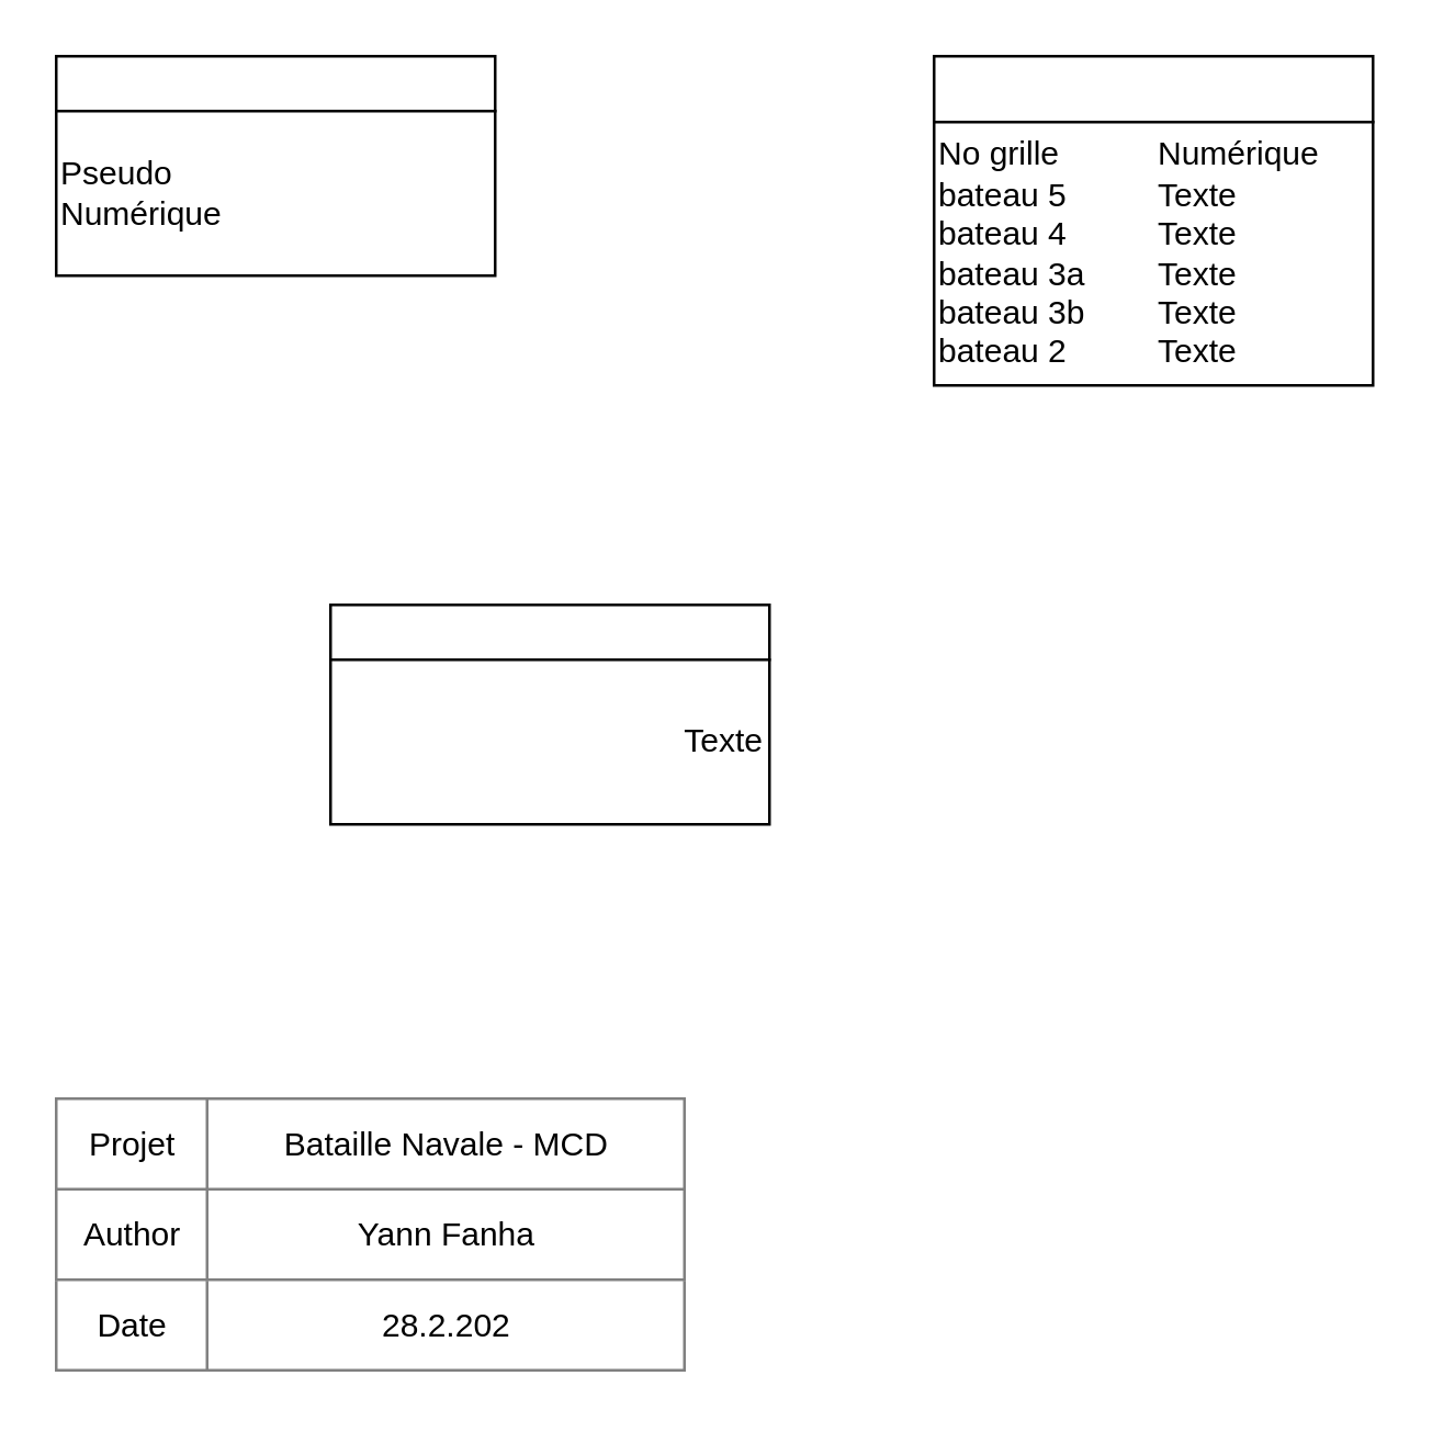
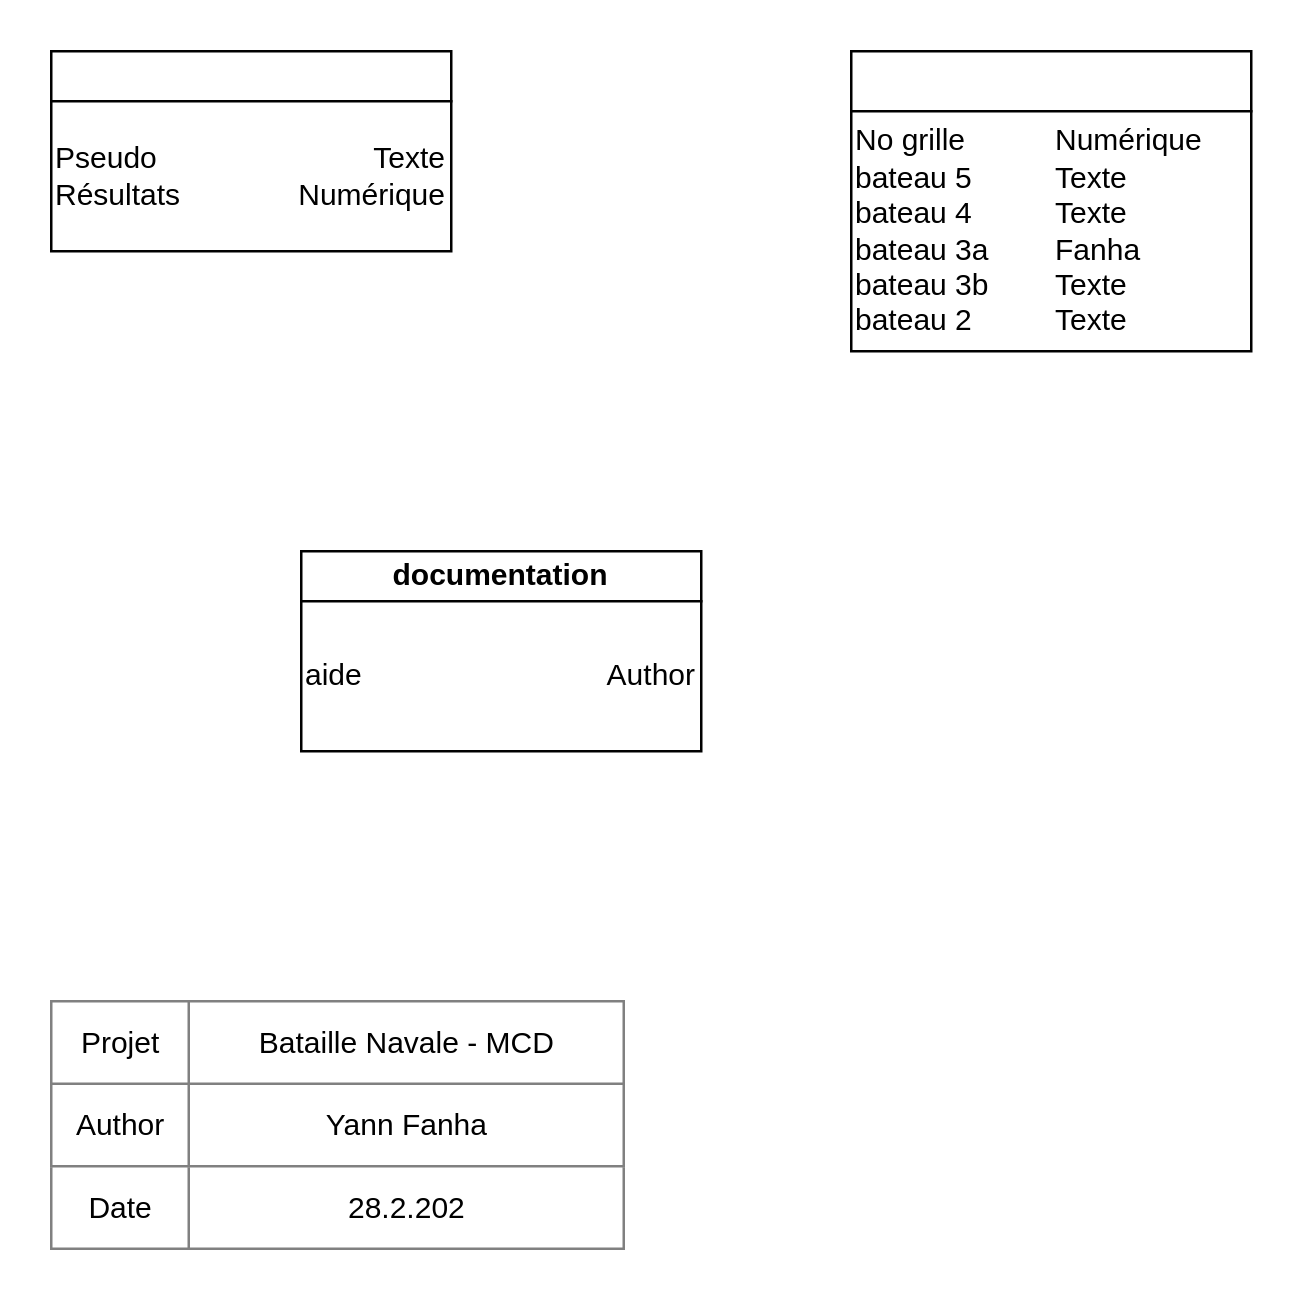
- <mxCell id="5" value="Pseudo&lt;br&gt;Numérique" style="text;html=1;strokeColor=none;fillColor=none;align=left;verticalAlign=middle;whiteSpace=wrap;rounded=0;" vertex="1" parent="2"><mxGeometry y="20" width="80" height="60" as="geometry" /></mxCell>
+ <mxCell id="5" value="Pseudo&lt;br&gt;Résultats" style="text;html=1;strokeColor=none;fillColor=none;align=left;verticalAlign=middle;whiteSpace=wrap;rounded=0;" vertex="1" parent="2"><mxGeometry y="20" width="80" height="60" as="geometry" /></mxCell>
+ <mxCell id="6" value="Texte&lt;br&gt;&lt;div&gt;&lt;span&gt;Numérique&lt;/span&gt;&lt;/div&gt;" style="text;html=1;strokeColor=none;fillColor=none;align=right;verticalAlign=middle;whiteSpace=wrap;rounded=0;" vertex="1" parent="2"><mxGeometry x="80" y="20" width="80" height="60" as="geometry" /></mxCell>
- <mxCell id="11" value="Numérique&lt;br&gt;Texte&lt;br&gt;Texte&lt;br&gt;Texte&lt;br&gt;Texte&lt;br&gt;Texte" style="text;html=1;strokeColor=none;fillColor=none;align=left;verticalAlign=middle;whiteSpace=wrap;rounded=0;" vertex="1" parent="7"><mxGeometry x="80" y="24" width="80" height="96" as="geometry" /></mxCell>
+ <mxCell id="11" value="Numérique&lt;br&gt;Texte&lt;br&gt;Texte&lt;br&gt;Fanha&lt;br&gt;Texte&lt;br&gt;Texte" style="text;html=1;strokeColor=none;fillColor=none;align=left;verticalAlign=middle;whiteSpace=wrap;rounded=0;" vertex="1" parent="7"><mxGeometry x="80" y="24" width="80" height="96" as="geometry" /></mxCell>
+ <mxCell id="16" value="&lt;b&gt;documentation&lt;/b&gt;" style="text;html=1;strokeColor=none;fillColor=none;align=center;verticalAlign=middle;whiteSpace=wrap;rounded=0;" vertex="1" parent="13"><mxGeometry width="160" height="20" as="geometry" /></mxCell>
+ <mxCell id="17" value="aide" style="text;html=1;strokeColor=none;fillColor=none;align=left;verticalAlign=middle;whiteSpace=wrap;rounded=0;" vertex="1" parent="13"><mxGeometry y="20" width="80" height="60" as="geometry" /></mxCell>
- <mxCell id="18" value="Texte" style="text;html=1;strokeColor=none;fillColor=none;align=right;verticalAlign=middle;whiteSpace=wrap;rounded=0;" vertex="1" parent="13"><mxGeometry x="80" y="20" width="80" height="60" as="geometry" /></mxCell>
+ <mxCell id="18" value="Author" style="text;html=1;strokeColor=none;fillColor=none;align=right;verticalAlign=middle;whiteSpace=wrap;rounded=0;" vertex="1" parent="13"><mxGeometry x="80" y="20" width="80" height="60" as="geometry" /></mxCell>
